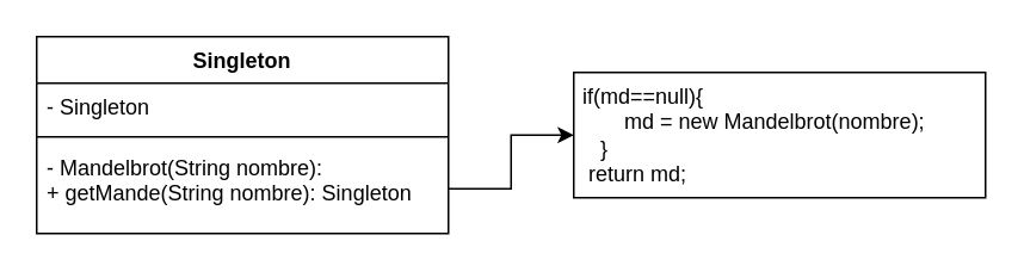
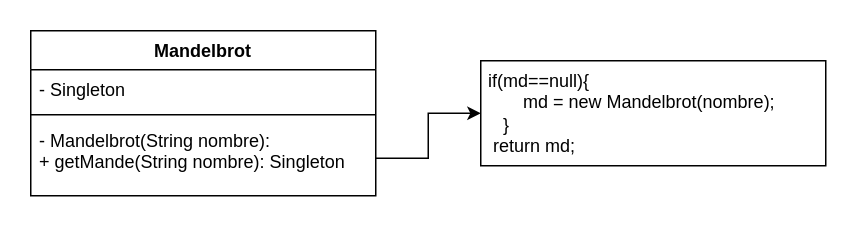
- <mxCell id="2" value="Singleton" style="swimlane;fontStyle=1;align=center;verticalAlign=top;childLayout=stackLayout;horizontal=1;startSize=26;horizontalStack=0;resizeParent=1;resizeParentMax=0;resizeLast=0;collapsible=1;marginBottom=0;" vertex="1" parent="1"><mxGeometry x="20" y="20" width="230" height="110" as="geometry" /></mxCell>
+ <mxCell id="2" value="Mandelbrot" style="swimlane;fontStyle=1;align=center;verticalAlign=top;childLayout=stackLayout;horizontal=1;startSize=26;horizontalStack=0;resizeParent=1;resizeParentMax=0;resizeLast=0;collapsible=1;marginBottom=0;" vertex="1" parent="1"><mxGeometry x="20" y="20" width="230" height="110" as="geometry" /></mxCell>
